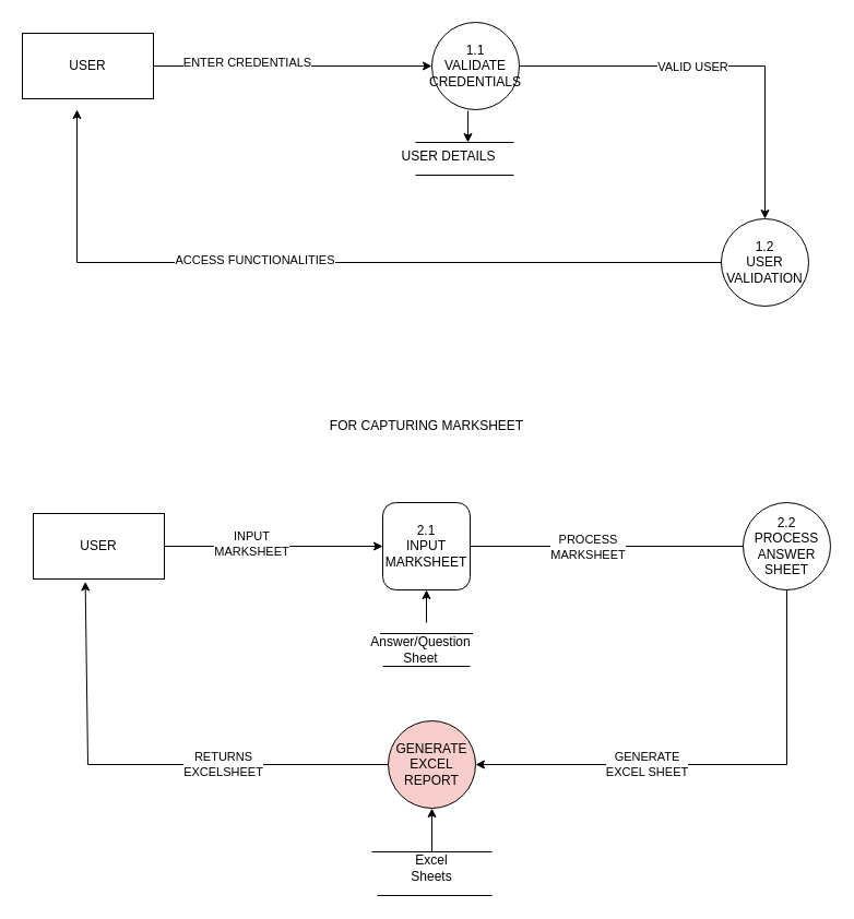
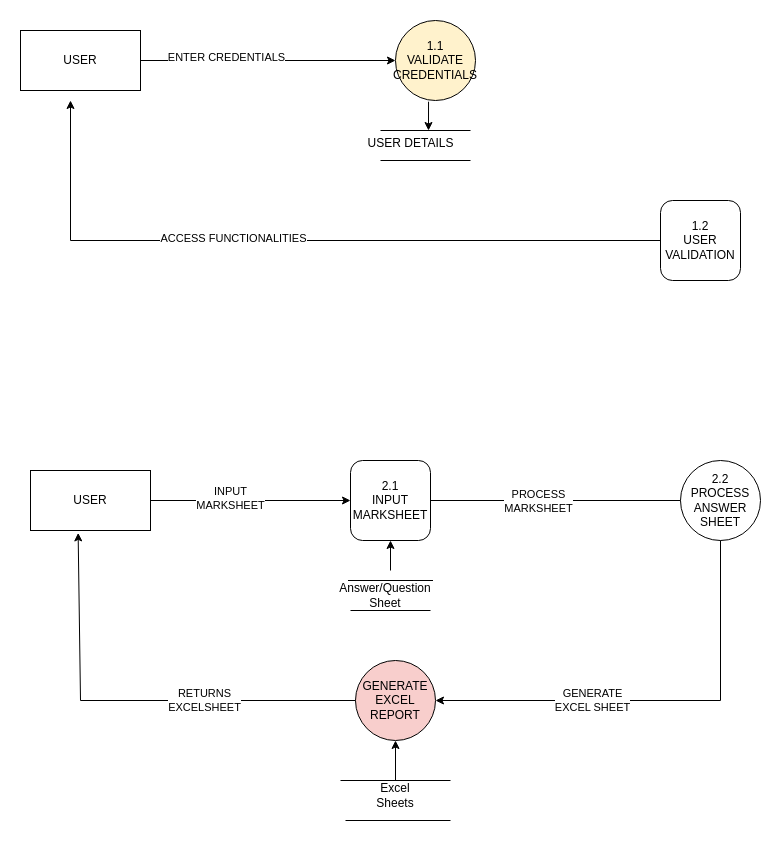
- <mxCell id="3" value="1.1&lt;div&gt;VALIDATE&lt;/div&gt;&lt;div&gt;CREDENTIALS&lt;/div&gt;" style="ellipse;whiteSpace=wrap;html=1;aspect=fixed;" parent="1" vertex="1"><mxGeometry x="395" y="20" width="80" height="80" as="geometry" /></mxCell>
+ <mxCell id="3" value="1.1&lt;div&gt;VALIDATE&lt;/div&gt;&lt;div&gt;CREDENTIALS&lt;/div&gt;" style="ellipse;whiteSpace=wrap;html=1;aspect=fixed;fillColor=#fff2cc;" parent="1" vertex="1"><mxGeometry x="395" y="20" width="80" height="80" as="geometry" /></mxCell>
- <mxCell id="9" value="" style="endArrow=classic;html=1;rounded=0;entryX=0.5;entryY=0;entryDx=0;entryDy=0;exitX=1;exitY=0.5;exitDx=0;exitDy=0;" parent="1" source="3" target="4" edge="1"><mxGeometry width="50" height="50" relative="1" as="geometry"><mxPoint x="475" y="70" as="sourcePoint" /><mxPoint x="525" y="20" as="targetPoint" /><Array as="points"><mxPoint x="700" y="60" /></Array></mxGeometry></mxCell>
- <mxCell id="10" value="VALID USER" style="edgeLabel;html=1;align=center;verticalAlign=middle;resizable=0;points=[];" parent="9" vertex="1" connectable="0"><mxGeometry x="-0.135" relative="1" as="geometry"><mxPoint as="offset" /></mxGeometry></mxCell>
- <mxCell id="4" value="1.2&lt;div&gt;USER&lt;/div&gt;&lt;div&gt;VALIDATION&lt;/div&gt;" style="ellipse;whiteSpace=wrap;html=1;aspect=fixed;" parent="1" vertex="1"><mxGeometry x="660" y="200" width="80" height="80" as="geometry" /></mxCell>
+ <mxCell id="4" value="1.2&lt;div&gt;USER&lt;/div&gt;&lt;div&gt;VALIDATION&lt;/div&gt;" style="whiteSpace=wrap;html=1;aspect=fixed;rounded=1;" parent="1" vertex="1"><mxGeometry x="660" y="200" width="80" height="80" as="geometry" /></mxCell>
- <mxCell id="11" value="FOR CAPTURING MARKSHEET" style="text;html=1;align=center;verticalAlign=middle;resizable=0;points=[];autosize=1;strokeColor=none;fillColor=none;" parent="1" vertex="1"><mxGeometry x="290" y="375" width="200" height="30" as="geometry" /></mxCell>
